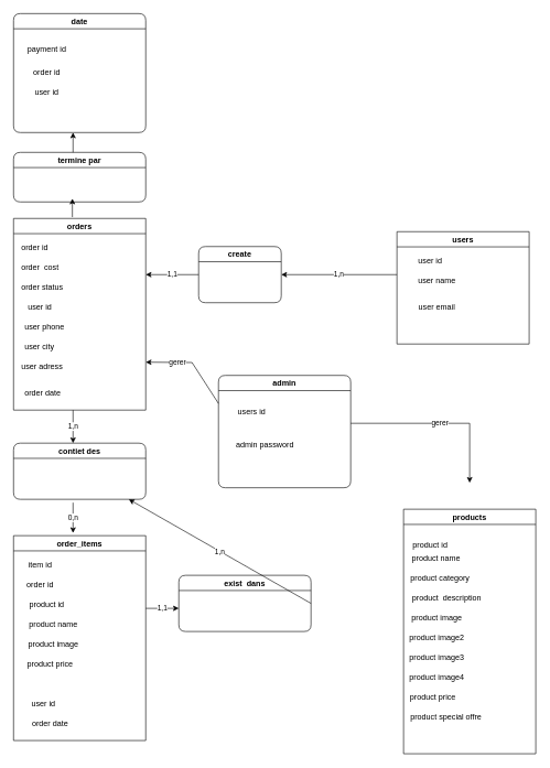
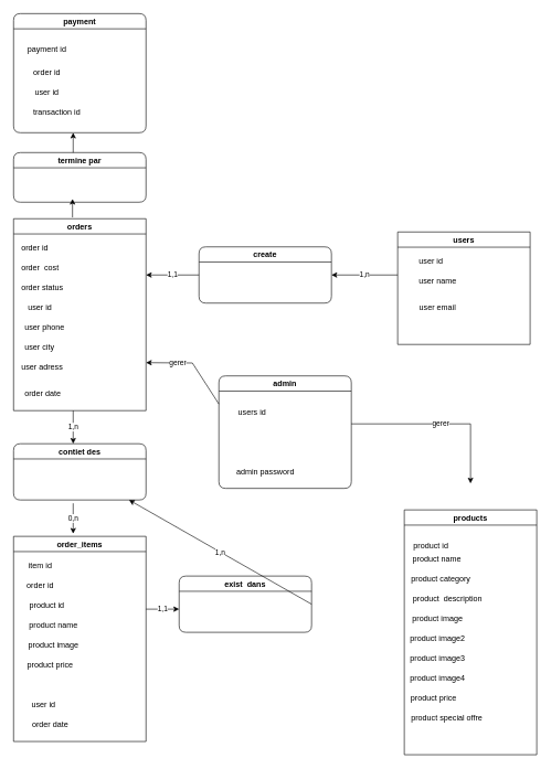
- <mxCell id="45" value="date" style="swimlane;rounded=1;" vertex="1" parent="1"><mxGeometry x="20" y="20" width="200" height="180" as="geometry" /></mxCell>
+ <mxCell id="45" value="payment" style="swimlane;rounded=1;" vertex="1" parent="1"><mxGeometry x="20" y="20" width="200" height="180" as="geometry" /></mxCell>
+ <mxCell id="49" value="transaction id" style="text;html=1;align=center;verticalAlign=middle;resizable=0;points=[];autosize=1;strokeColor=none;fillColor=none;" vertex="1" parent="45"><mxGeometry x="20" y="135" width="90" height="30" as="geometry" /></mxCell>
- <mxCell id="35" value="create" style="swimlane;rounded=1;" vertex="1" parent="1"><mxGeometry x="300" y="372.5" width="125" height="85" as="geometry" /></mxCell>
+ <mxCell id="35" value="create" style="swimlane;rounded=1;" vertex="1" parent="1"><mxGeometry x="300" y="372.5" width="200" height="85" as="geometry" /></mxCell>
- <mxCell id="53" value="admin password" style="text;html=1;align=center;verticalAlign=middle;resizable=0;points=[];autosize=1;strokeColor=none;fillColor=none;" vertex="1" parent="51"><mxGeometry x="15" y="90" width="110" height="30" as="geometry" /></mxCell>
+ <mxCell id="53" value="admin password" style="text;html=1;align=center;verticalAlign=middle;resizable=0;points=[];autosize=1;strokeColor=none;fillColor=none;" vertex="1" parent="51"><mxGeometry x="15" y="130" width="110" height="30" as="geometry" /></mxCell>
